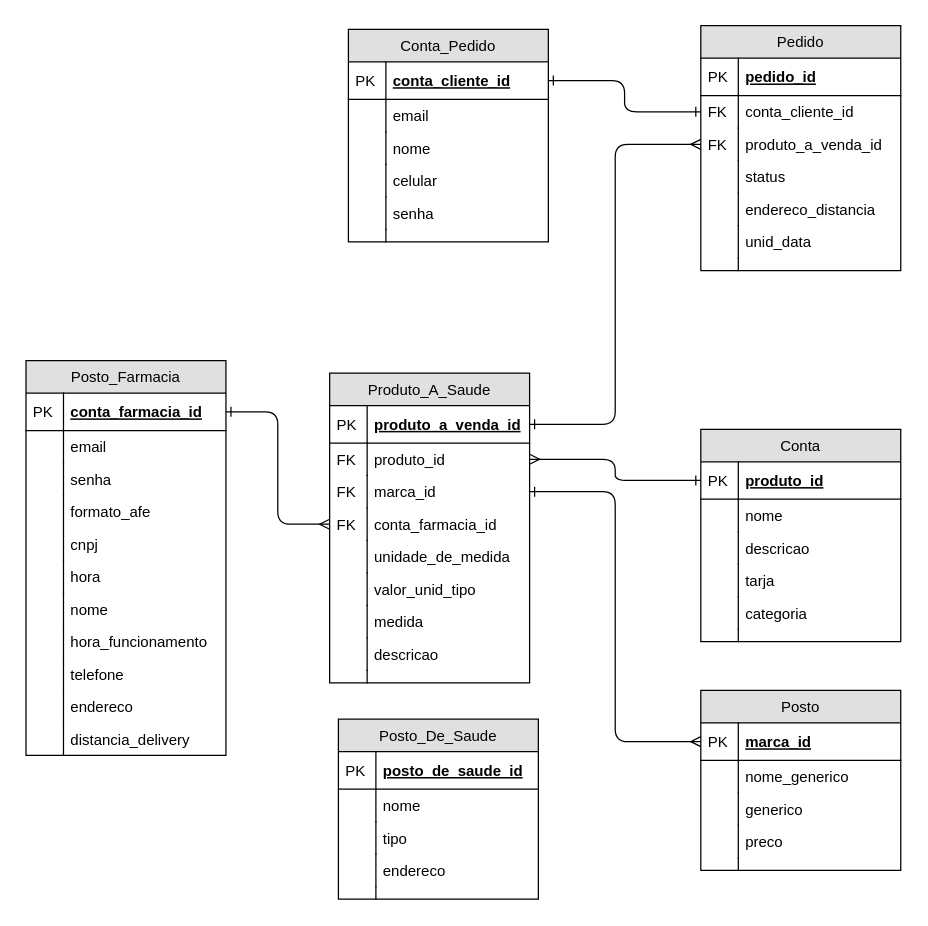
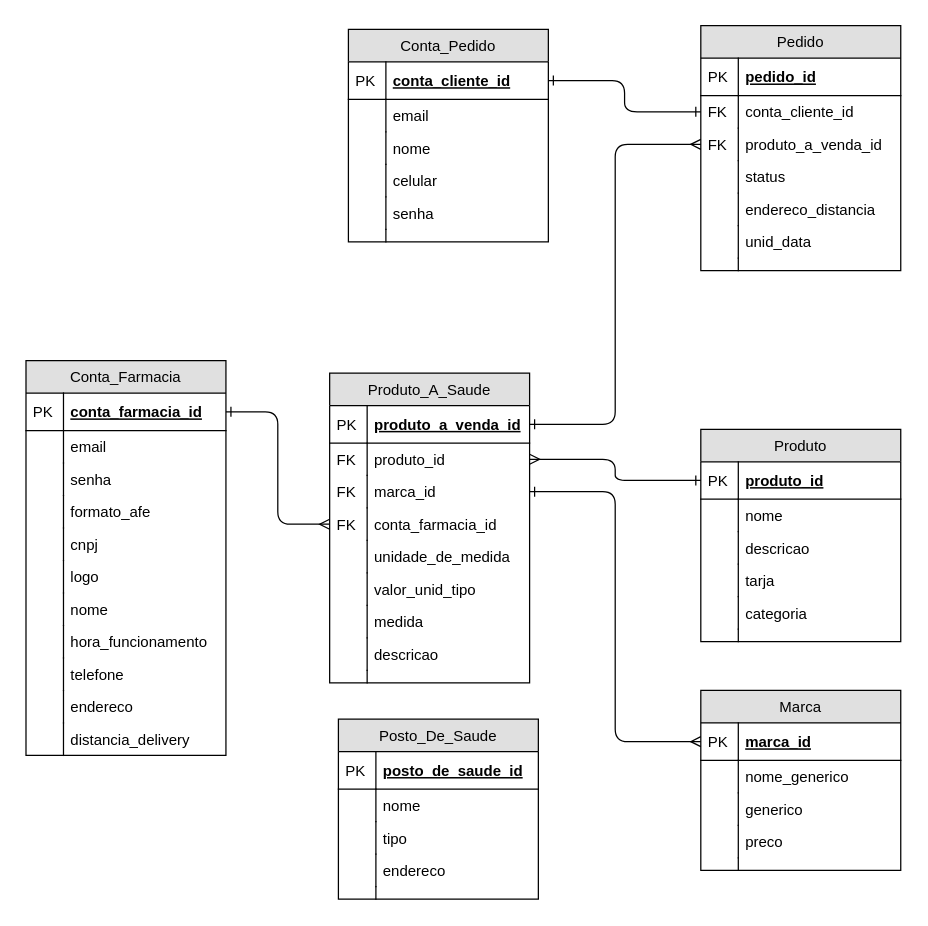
- <mxCell id="2" value="Posto_Farmacia" style="swimlane;fontStyle=0;childLayout=stackLayout;horizontal=1;startSize=26;fillColor=#e0e0e0;horizontalStack=0;resizeParent=1;resizeParentMax=0;resizeLast=0;collapsible=1;marginBottom=0;swimlaneFillColor=#ffffff;align=center;" vertex="1" parent="1"><mxGeometry x="20" y="288" width="160" height="316" as="geometry" /></mxCell>
+ <mxCell id="2" value="Conta_Farmacia" style="swimlane;fontStyle=0;childLayout=stackLayout;horizontal=1;startSize=26;fillColor=#e0e0e0;horizontalStack=0;resizeParent=1;resizeParentMax=0;resizeLast=0;collapsible=1;marginBottom=0;swimlaneFillColor=#ffffff;align=center;" vertex="1" parent="1"><mxGeometry x="20" y="288" width="160" height="316" as="geometry" /></mxCell>
- <mxCell id="25" value="Conta" style="swimlane;fontStyle=0;childLayout=stackLayout;horizontal=1;startSize=26;fillColor=#e0e0e0;horizontalStack=0;resizeParent=1;resizeParentMax=0;resizeLast=0;collapsible=1;marginBottom=0;swimlaneFillColor=#ffffff;align=center;" vertex="1" parent="1"><mxGeometry x="560" y="343" width="160" height="170" as="geometry" /></mxCell>
+ <mxCell id="25" value="Produto" style="swimlane;fontStyle=0;childLayout=stackLayout;horizontal=1;startSize=26;fillColor=#e0e0e0;horizontalStack=0;resizeParent=1;resizeParentMax=0;resizeLast=0;collapsible=1;marginBottom=0;swimlaneFillColor=#ffffff;align=center;" vertex="1" parent="1"><mxGeometry x="560" y="343" width="160" height="170" as="geometry" /></mxCell>
- <mxCell id="13" value="hora" style="shape=partialRectangle;top=0;left=0;right=0;bottom=0;align=left;verticalAlign=top;fillColor=none;spacingLeft=34;spacingRight=4;overflow=hidden;rotatable=0;points=[[0,0.5],[1,0.5]];portConstraint=eastwest;dropTarget=0;" vertex="1" parent="2"><mxGeometry y="160" width="160" height="26" as="geometry" /></mxCell>
+ <mxCell id="13" value="logo" style="shape=partialRectangle;top=0;left=0;right=0;bottom=0;align=left;verticalAlign=top;fillColor=none;spacingLeft=34;spacingRight=4;overflow=hidden;rotatable=0;points=[[0,0.5],[1,0.5]];portConstraint=eastwest;dropTarget=0;" vertex="1" parent="2"><mxGeometry y="160" width="160" height="26" as="geometry" /></mxCell>
- <mxCell id="57" value="Posto" style="swimlane;fontStyle=0;childLayout=stackLayout;horizontal=1;startSize=26;fillColor=#e0e0e0;horizontalStack=0;resizeParent=1;resizeParentMax=0;resizeLast=0;collapsible=1;marginBottom=0;swimlaneFillColor=#ffffff;align=center;" vertex="1" parent="1"><mxGeometry x="560" y="552" width="160" height="144" as="geometry" /></mxCell>
+ <mxCell id="57" value="Marca" style="swimlane;fontStyle=0;childLayout=stackLayout;horizontal=1;startSize=26;fillColor=#e0e0e0;horizontalStack=0;resizeParent=1;resizeParentMax=0;resizeLast=0;collapsible=1;marginBottom=0;swimlaneFillColor=#ffffff;align=center;" vertex="1" parent="1"><mxGeometry x="560" y="552" width="160" height="144" as="geometry" /></mxCell>
